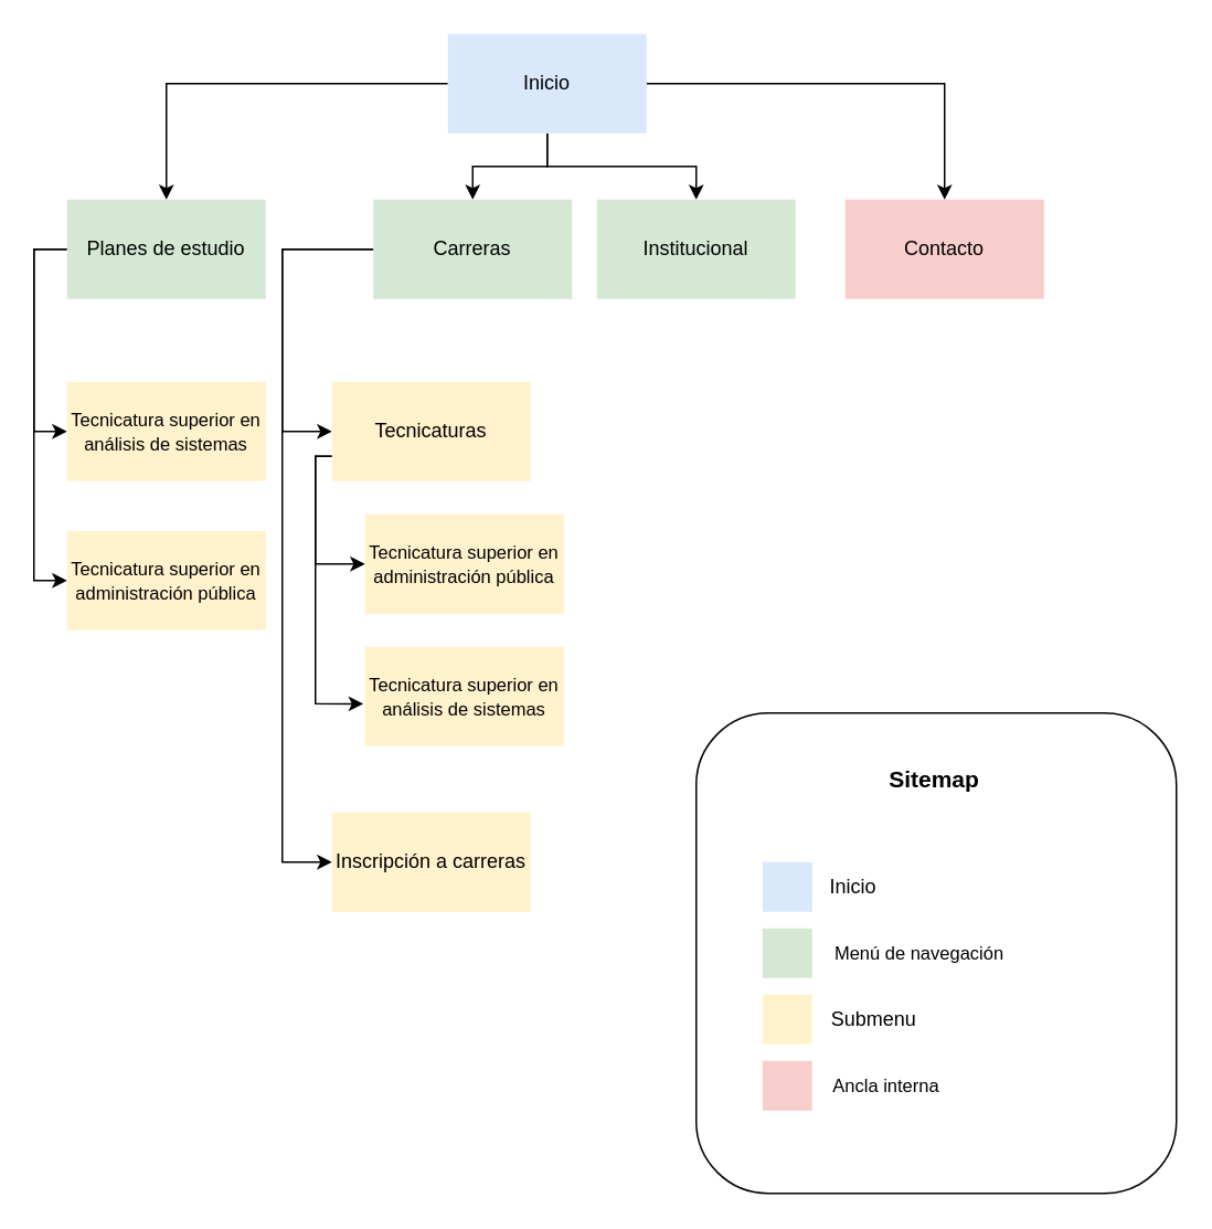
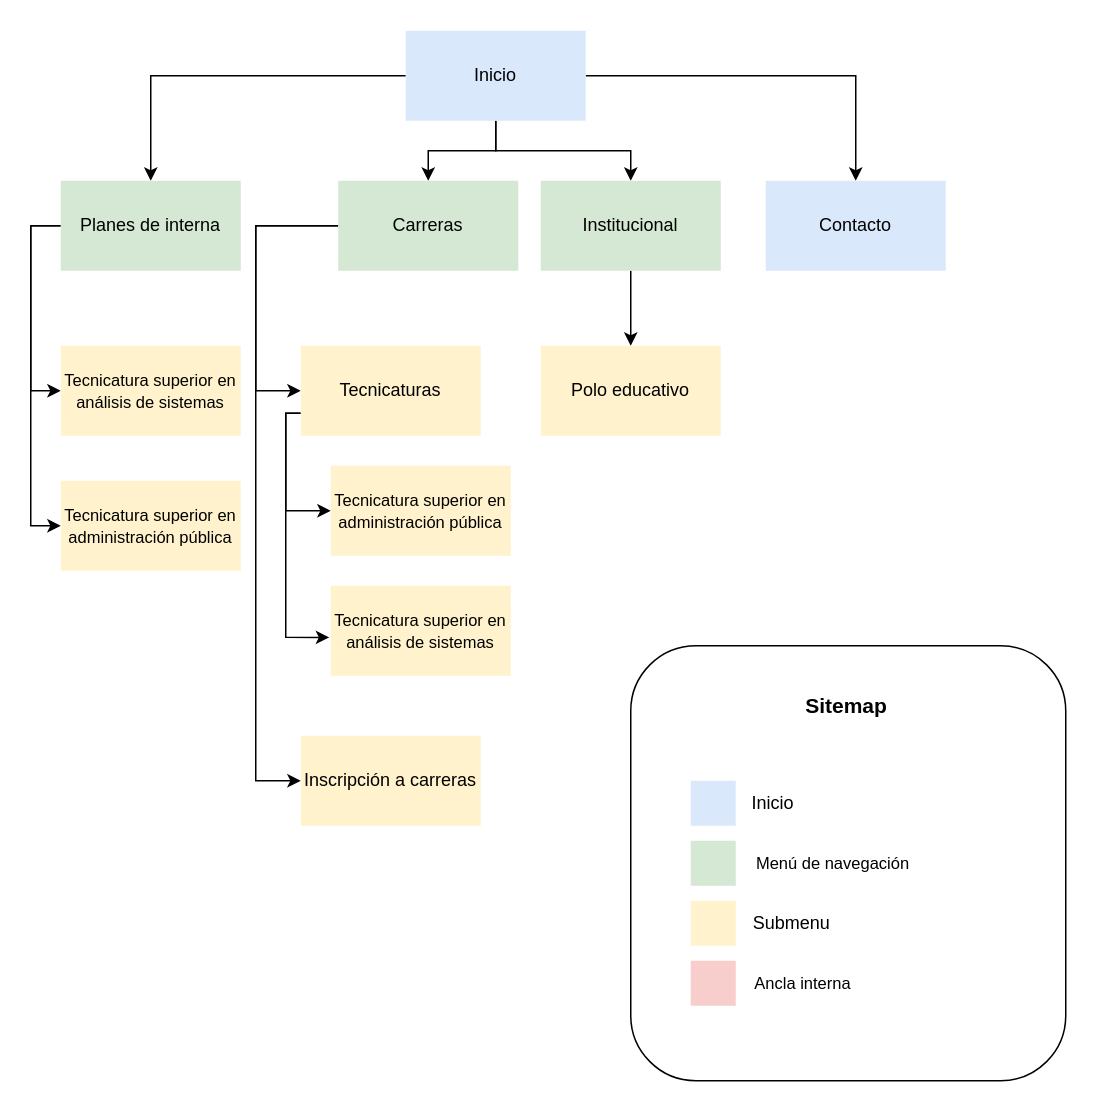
- <mxCell id="9" value="Planes de estudio" style="rounded=0;whiteSpace=wrap;html=1;fillColor=#d5e8d4;strokeColor=none;" parent="1" vertex="1"><mxGeometry x="40" y="120" width="120" height="60" as="geometry" /></mxCell>
+ <mxCell id="9" value="Planes de interna" style="rounded=0;whiteSpace=wrap;html=1;fillColor=#d5e8d4;strokeColor=none;" parent="1" vertex="1"><mxGeometry x="40" y="120" width="120" height="60" as="geometry" /></mxCell>
- <mxCell id="15" value="Contacto" style="rounded=0;whiteSpace=wrap;html=1;fillColor=#f8cecc;strokeColor=none;" parent="1" vertex="1"><mxGeometry x="510" y="120" width="120" height="60" as="geometry" /></mxCell>
+ <mxCell id="15" value="Contacto" style="rounded=0;whiteSpace=wrap;html=1;fillColor=#dae8fc;strokeColor=none;" parent="1" vertex="1"><mxGeometry x="510" y="120" width="120" height="60" as="geometry" /></mxCell>
+ <mxCell id="13" style="edgeStyle=orthogonalEdgeStyle;rounded=0;orthogonalLoop=1;jettySize=auto;html=1;entryX=0.5;entryY=0;entryDx=0;entryDy=0;" edge="1" parent="1" source="14" target="22"><mxGeometry relative="1" as="geometry" /></mxCell>
+ <mxCell id="22" value="Polo educativo" style="rounded=0;whiteSpace=wrap;html=1;fillColor=#fff2cc;strokeColor=none;" parent="1" vertex="1"><mxGeometry x="360" y="230" width="120" height="60" as="geometry" /></mxCell>
